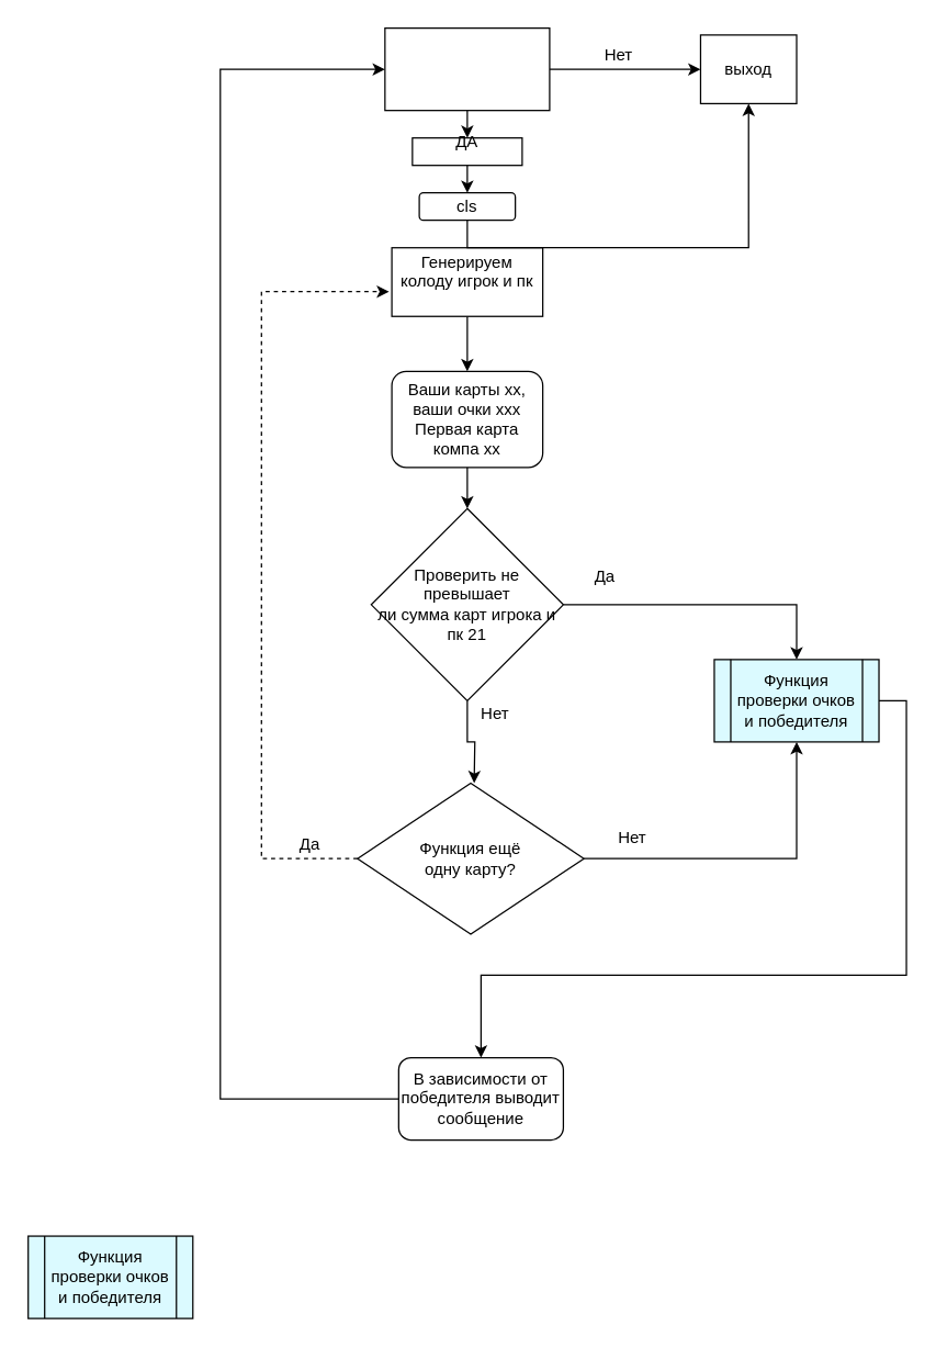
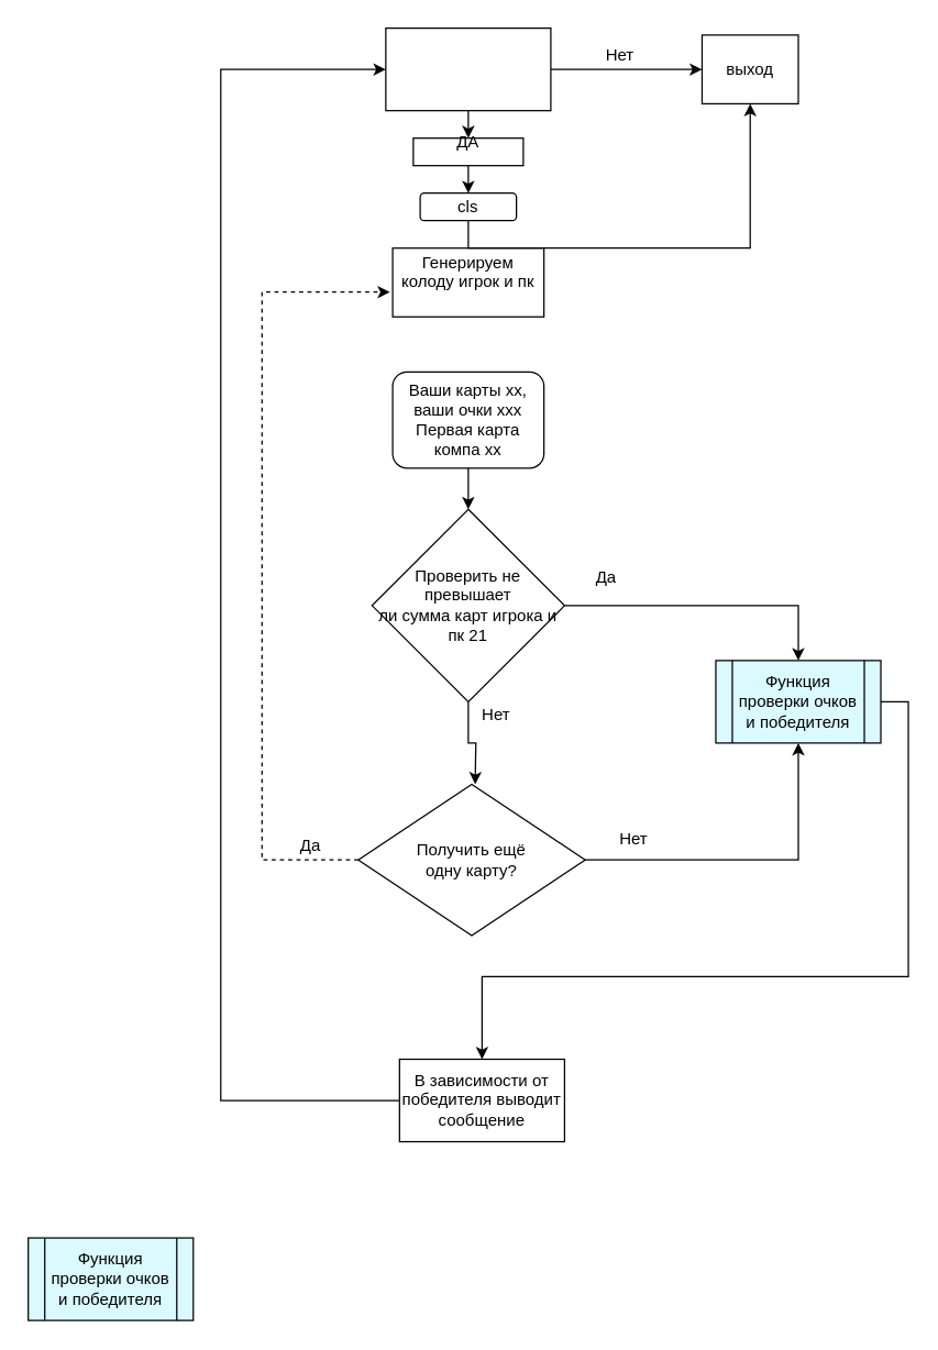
- <mxCell id="12" style="edgeStyle=orthogonalEdgeStyle;rounded=0;orthogonalLoop=1;jettySize=auto;html=1;exitX=0.5;exitY=1;exitDx=0;exitDy=0;entryX=0.5;entryY=0;entryDx=0;entryDy=0;" edge="1" parent="1" source="13" target="11"><mxGeometry relative="1" as="geometry" /></mxCell>
- <mxCell id="21" value="&lt;div&gt;Функция ещё &lt;br&gt;&lt;/div&gt;&lt;div&gt;одну карту?&lt;/div&gt;" style="rhombus;whiteSpace=wrap;html=1;" vertex="1" parent="1"><mxGeometry x="260" y="570" width="165" height="110" as="geometry" /></mxCell>
+ <mxCell id="21" value="&lt;div&gt;Получить ещё &lt;br&gt;&lt;/div&gt;&lt;div&gt;одну карту?&lt;/div&gt;" style="rhombus;whiteSpace=wrap;html=1;" vertex="1" parent="1"><mxGeometry x="260" y="570" width="165" height="110" as="geometry" /></mxCell>
- <mxCell id="27" value="В зависимости от победителя выводит сообщение" style="whiteSpace=wrap;html=1;rounded=1;" vertex="1" parent="1"><mxGeometry x="290" y="770" width="120" height="60" as="geometry" /></mxCell>
+ <mxCell id="27" value="В зависимости от победителя выводит сообщение" style="rounded=0;whiteSpace=wrap;html=1;" vertex="1" parent="1"><mxGeometry x="290" y="770" width="120" height="60" as="geometry" /></mxCell>
